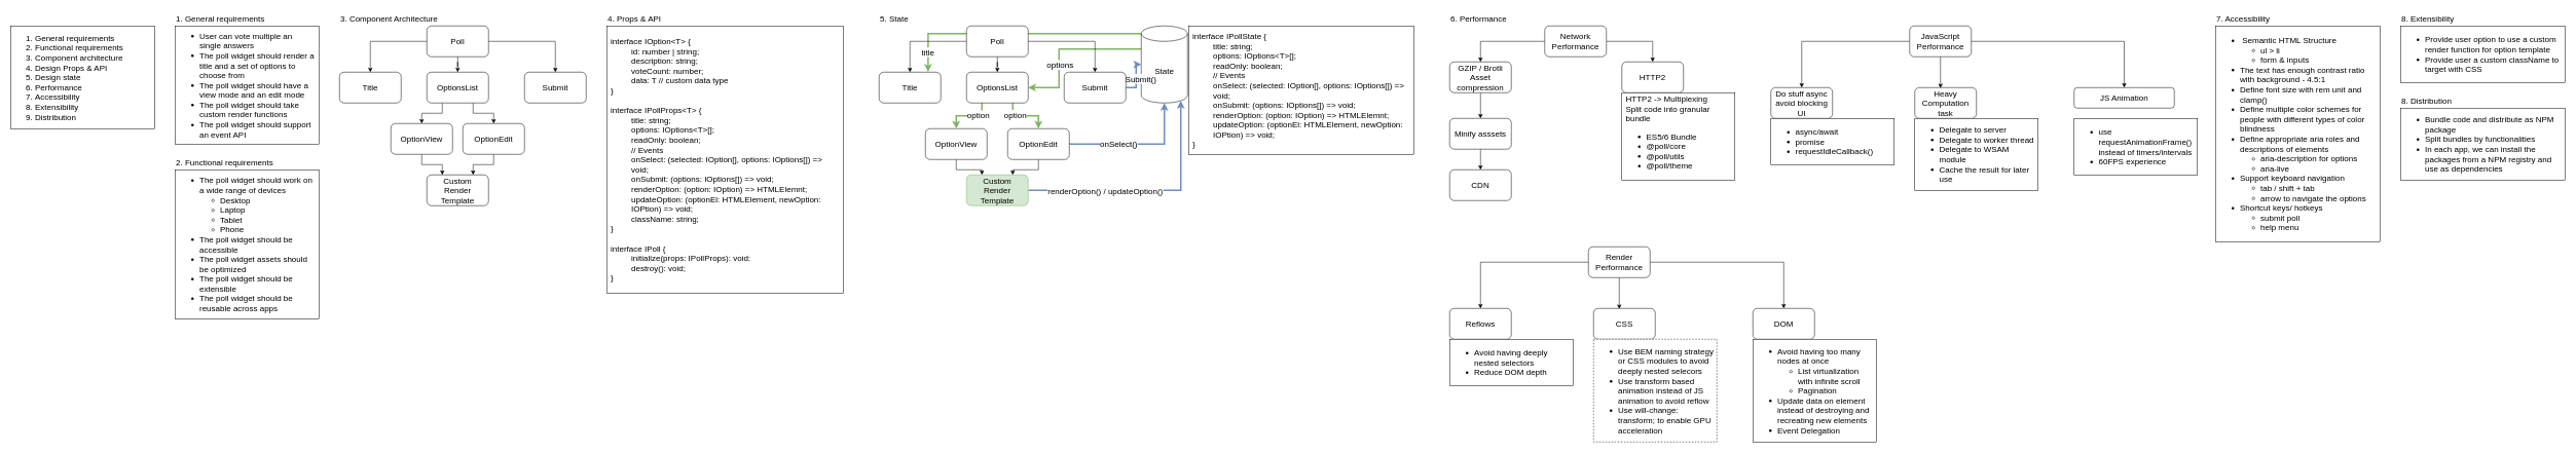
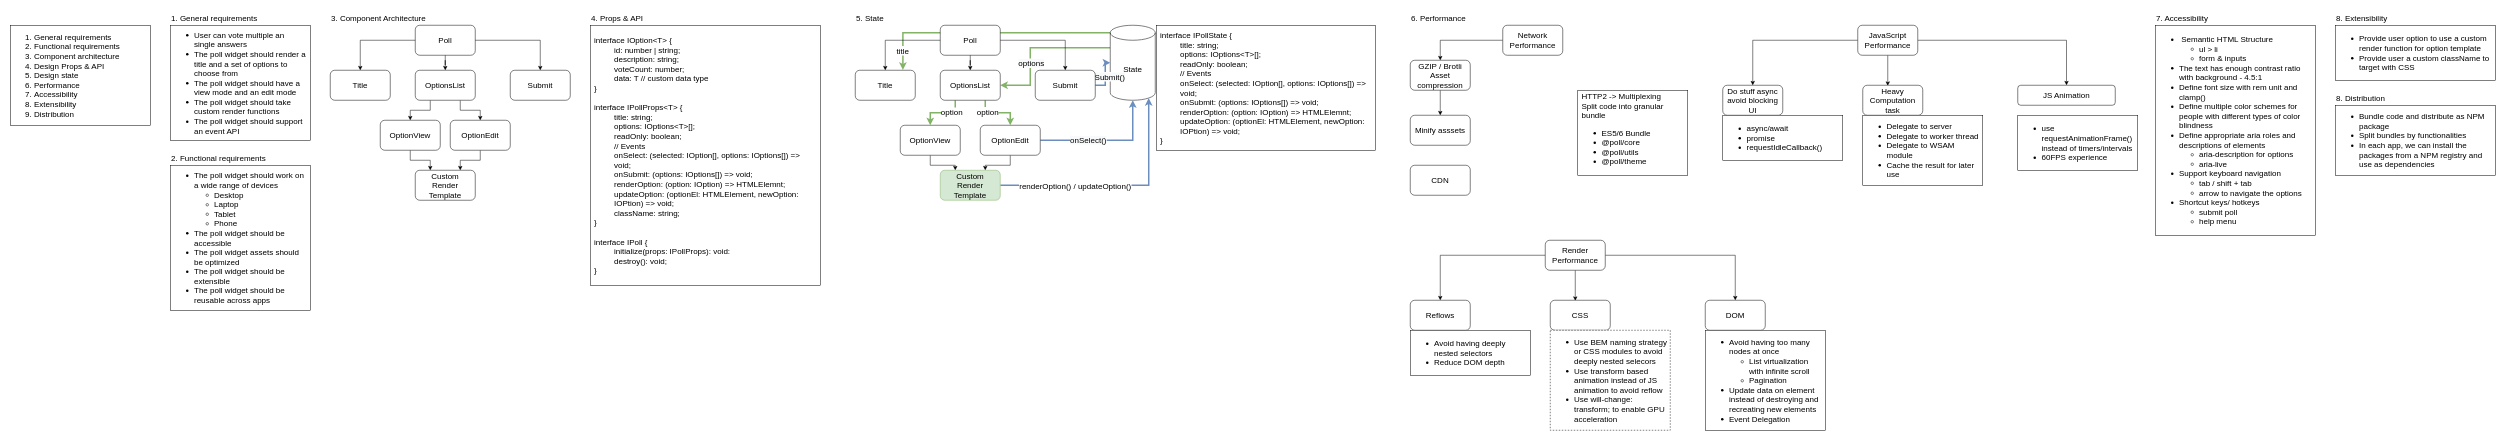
- <mxCell id="26" style="edgeStyle=orthogonalEdgeStyle;rounded=0;orthogonalLoop=1;jettySize=auto;html=1;exitX=1;exitY=0.5;exitDx=0;exitDy=0;entryX=0.5;entryY=0;entryDx=0;entryDy=0;fontSize=16;strokeWidth=1;" edge="1" parent="1" source="27" target="32"><mxGeometry relative="1" as="geometry" /></mxCell>
- <mxCell id="32" value="HTTP2" style="rounded=1;whiteSpace=wrap;html=1;fontSize=16;" vertex="1" parent="1"><mxGeometry x="3155" y="120" width="120" height="60" as="geometry" /></mxCell>
- <mxCell id="30" value="" style="edgeStyle=orthogonalEdgeStyle;rounded=0;orthogonalLoop=1;jettySize=auto;html=1;fontSize=16;strokeWidth=1;" edge="1" parent="1" source="31" target="44"><mxGeometry relative="1" as="geometry" /></mxCell>
